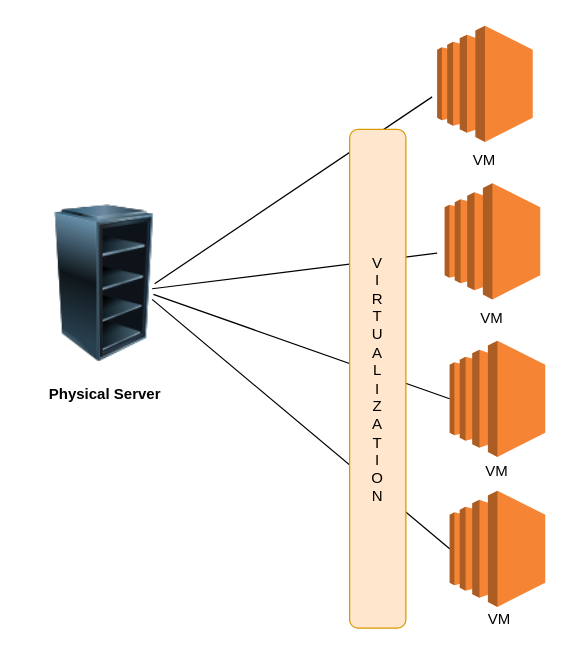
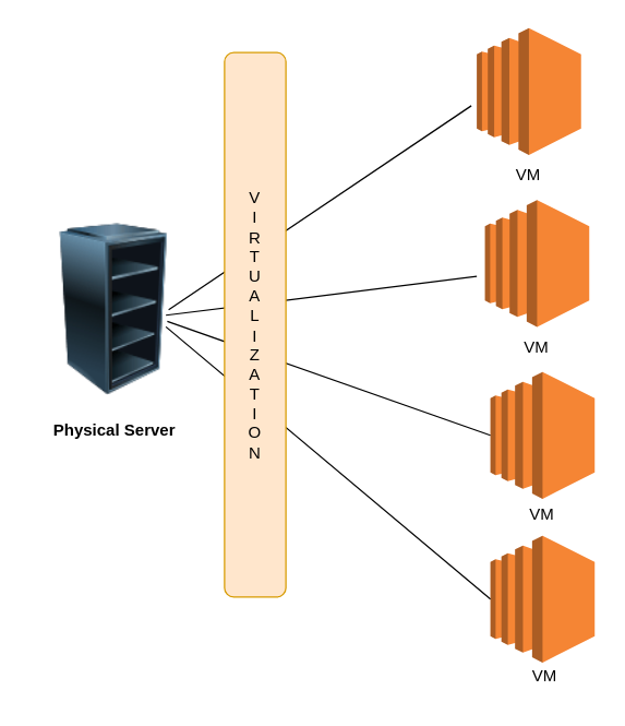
- <mxCell id="16" value="V&lt;br&gt;I&lt;br&gt;&lt;div&gt;R&lt;/div&gt;&lt;div&gt;T&lt;br&gt;U&lt;br&gt;A&lt;br&gt;L&lt;br&gt;I&lt;br&gt;Z&lt;br&gt;A&lt;br&gt;T&lt;br&gt;I&lt;br&gt;O&lt;br&gt;N&lt;br&gt;&lt;/div&gt;" style="rounded=1;whiteSpace=wrap;html=1;fillColor=#ffe6cc;strokeColor=#d79b00;" vertex="1" parent="1"><mxGeometry x="279" y="103" width="45" height="399" as="geometry" /></mxCell>
+ <mxCell id="16" value="V&lt;br&gt;I&lt;br&gt;&lt;div&gt;R&lt;/div&gt;&lt;div&gt;T&lt;br&gt;U&lt;br&gt;A&lt;br&gt;L&lt;br&gt;I&lt;br&gt;Z&lt;br&gt;A&lt;br&gt;T&lt;br&gt;I&lt;br&gt;O&lt;br&gt;N&lt;br&gt;&lt;/div&gt;" style="rounded=1;whiteSpace=wrap;html=1;fillColor=#ffe6cc;strokeColor=#d79b00;" vertex="1" parent="1"><mxGeometry x="164" y="38" width="45" height="399" as="geometry" /></mxCell>
